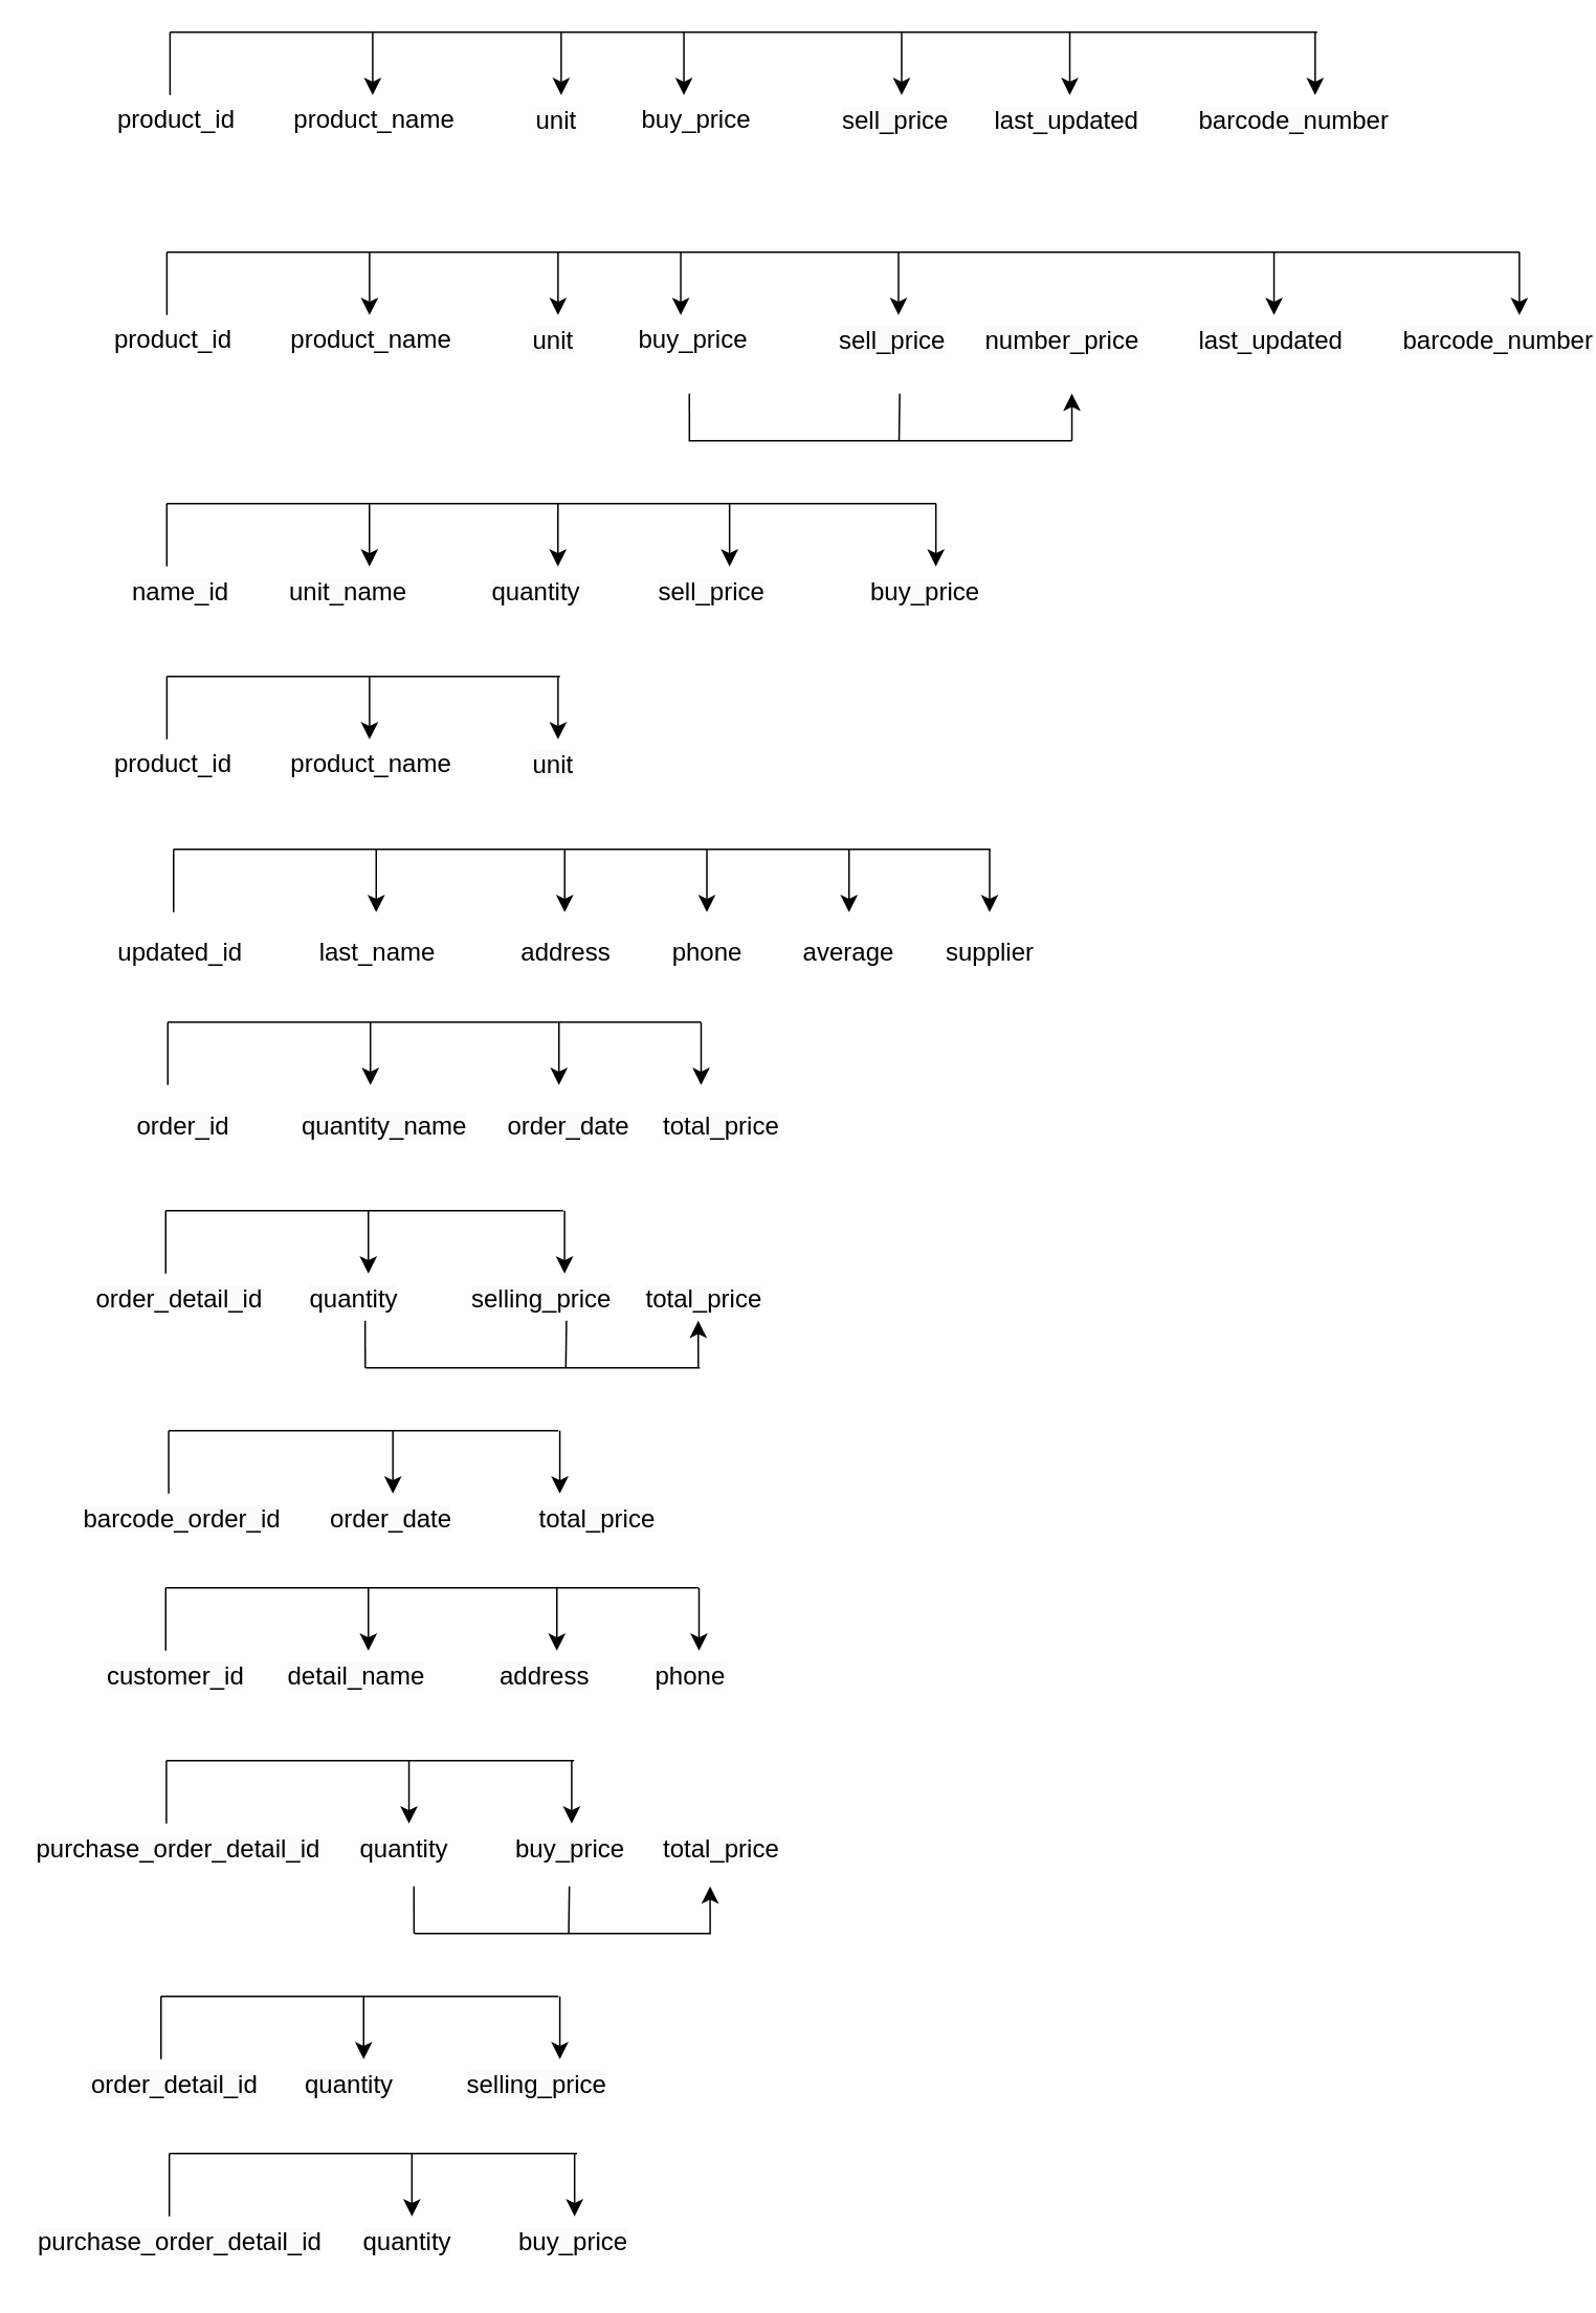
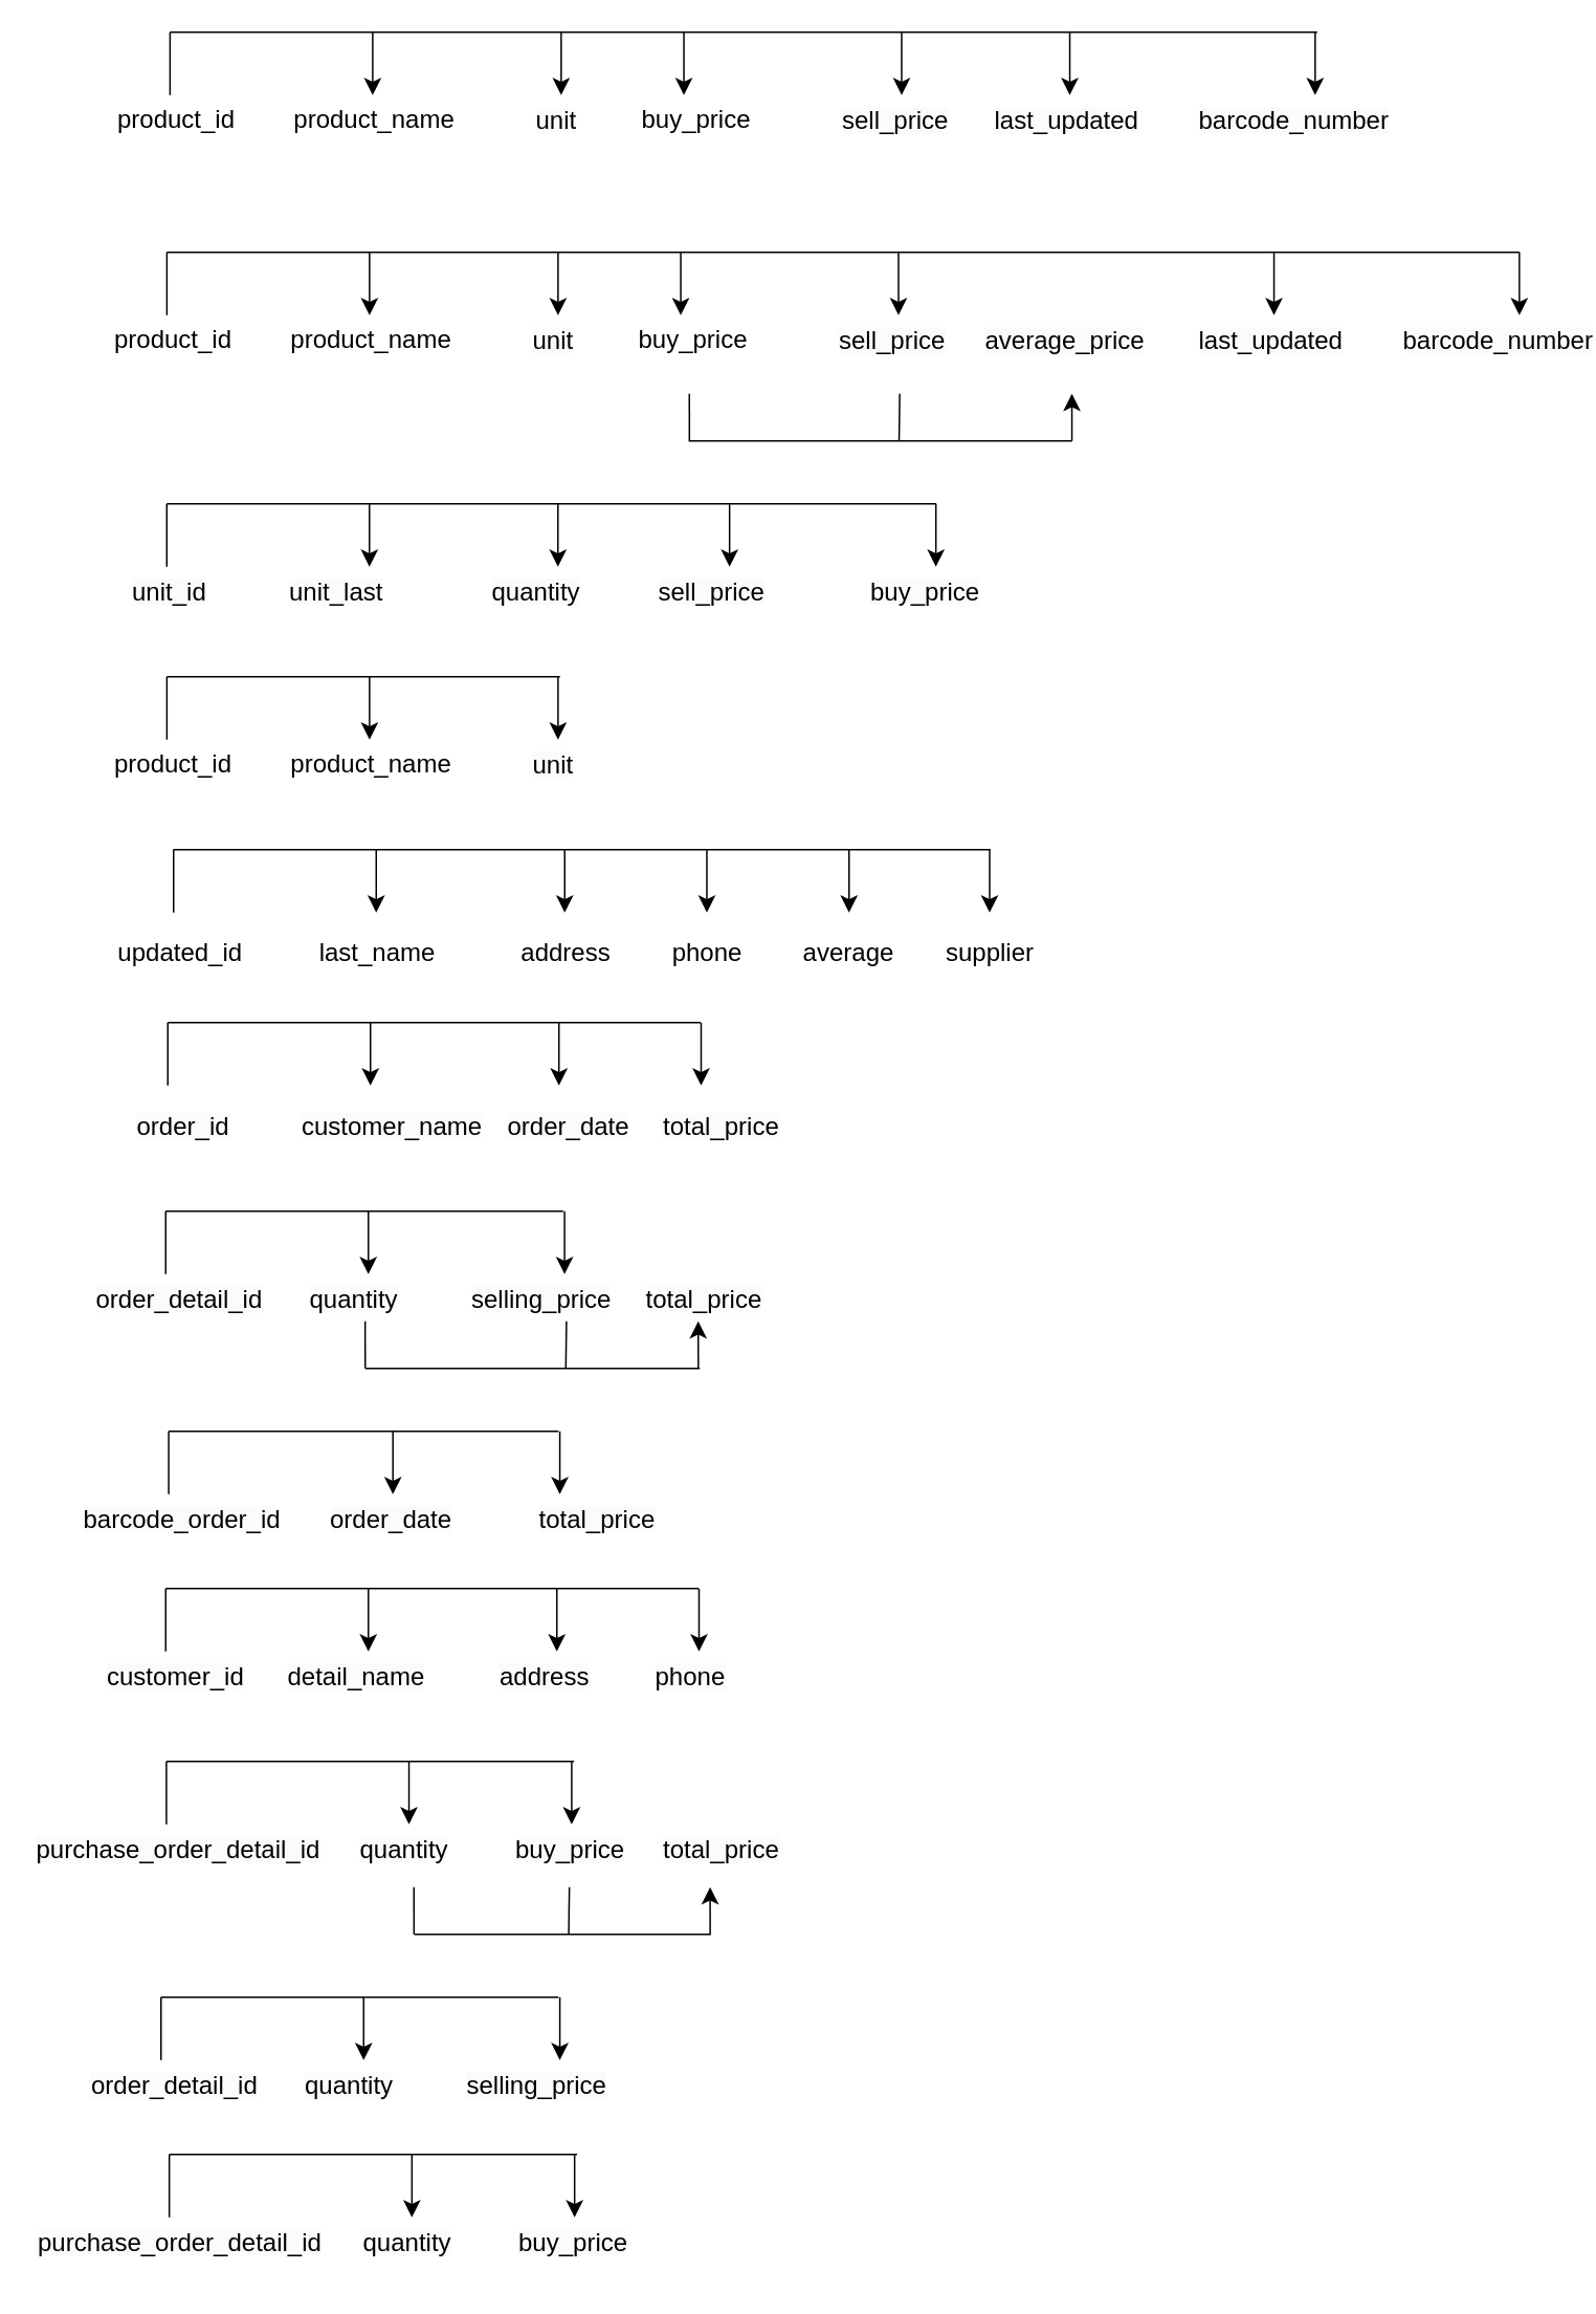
- <mxCell id="91" value="&lt;span style=&quot;color: rgb(0, 0, 0); font-family: Helvetica; font-size: 16px; font-style: normal; font-variant-ligatures: normal; font-variant-caps: normal; font-weight: 400; letter-spacing: normal; orphans: 2; text-align: center; text-indent: 0px; text-transform: none; widows: 2; word-spacing: 0px; -webkit-text-stroke-width: 0px; background-color: rgb(251, 251, 251); text-decoration-thickness: initial; text-decoration-style: initial; text-decoration-color: initial; float: none; display: inline !important;&quot;&gt;number_price&lt;/span&gt;" style="text;whiteSpace=wrap;html=1;fontSize=16;" vertex="1" parent="1"><mxGeometry x="624.73" y="200" width="110" height="40" as="geometry" /></mxCell>
+ <mxCell id="91" value="&lt;span style=&quot;color: rgb(0, 0, 0); font-family: Helvetica; font-size: 16px; font-style: normal; font-variant-ligatures: normal; font-variant-caps: normal; font-weight: 400; letter-spacing: normal; orphans: 2; text-align: center; text-indent: 0px; text-transform: none; widows: 2; word-spacing: 0px; -webkit-text-stroke-width: 0px; background-color: rgb(251, 251, 251); text-decoration-thickness: initial; text-decoration-style: initial; text-decoration-color: initial; float: none; display: inline !important;&quot;&gt;average_price&lt;/span&gt;" style="text;whiteSpace=wrap;html=1;fontSize=16;" vertex="1" parent="1"><mxGeometry x="624.73" y="200" width="110" height="40" as="geometry" /></mxCell>
- <mxCell id="22" value="&lt;span style=&quot;color: rgb(0, 0, 0); font-family: Helvetica; font-size: 16px; font-style: normal; font-variant-ligatures: normal; font-variant-caps: normal; font-weight: 400; letter-spacing: normal; orphans: 2; text-align: center; text-indent: 0px; text-transform: none; widows: 2; word-spacing: 0px; -webkit-text-stroke-width: 0px; background-color: rgb(251, 251, 251); float: none; display: inline !important;&quot;&gt;name_id&lt;/span&gt;" style="text;whiteSpace=wrap;html=1;fontSize=16;" parent="1" vertex="1"><mxGeometry x="82" y="360" width="70" height="40" as="geometry" /></mxCell>
+ <mxCell id="22" value="&lt;span style=&quot;color: rgb(0, 0, 0); font-family: Helvetica; font-size: 16px; font-style: normal; font-variant-ligatures: normal; font-variant-caps: normal; font-weight: 400; letter-spacing: normal; orphans: 2; text-align: center; text-indent: 0px; text-transform: none; widows: 2; word-spacing: 0px; -webkit-text-stroke-width: 0px; background-color: rgb(251, 251, 251); float: none; display: inline !important;&quot;&gt;unit_id&lt;/span&gt;" style="text;whiteSpace=wrap;html=1;fontSize=16;" parent="1" vertex="1"><mxGeometry x="82" y="360" width="70" height="40" as="geometry" /></mxCell>
- <mxCell id="23" value="&lt;span style=&quot;color: rgb(0, 0, 0); font-family: Helvetica; font-size: 16px; font-style: normal; font-variant-ligatures: normal; font-variant-caps: normal; font-weight: 400; letter-spacing: normal; orphans: 2; text-align: center; text-indent: 0px; text-transform: none; widows: 2; word-spacing: 0px; -webkit-text-stroke-width: 0px; background-color: rgb(251, 251, 251); text-decoration-thickness: initial; text-decoration-style: initial; text-decoration-color: initial; float: none; display: inline !important;&quot;&gt;unit_name&lt;/span&gt;" style="text;whiteSpace=wrap;html=1;fontSize=16;" parent="1" vertex="1"><mxGeometry x="182" y="360" width="90" height="40" as="geometry" /></mxCell>
+ <mxCell id="23" value="&lt;span style=&quot;color: rgb(0, 0, 0); font-family: Helvetica; font-size: 16px; font-style: normal; font-variant-ligatures: normal; font-variant-caps: normal; font-weight: 400; letter-spacing: normal; orphans: 2; text-align: center; text-indent: 0px; text-transform: none; widows: 2; word-spacing: 0px; -webkit-text-stroke-width: 0px; background-color: rgb(251, 251, 251); text-decoration-thickness: initial; text-decoration-style: initial; text-decoration-color: initial; float: none; display: inline !important;&quot;&gt;unit_last&lt;/span&gt;" style="text;whiteSpace=wrap;html=1;fontSize=16;" parent="1" vertex="1"><mxGeometry x="182" y="360" width="90" height="40" as="geometry" /></mxCell>
- <mxCell id="34" value="&lt;span style=&quot;color: rgb(0, 0, 0); font-family: Helvetica; font-size: 16px; font-style: normal; font-variant-ligatures: normal; font-variant-caps: normal; font-weight: 400; letter-spacing: normal; orphans: 2; text-align: center; text-indent: 0px; text-transform: none; widows: 2; word-spacing: 0px; -webkit-text-stroke-width: 0px; background-color: rgb(251, 251, 251); float: none; display: inline !important;&quot;&gt;quantity_name&lt;/span&gt;" style="text;whiteSpace=wrap;html=1;fontStyle=0;fontSize=16;" parent="1" vertex="1"><mxGeometry x="190" y="700" width="120" height="40" as="geometry" /></mxCell>
+ <mxCell id="34" value="&lt;span style=&quot;color: rgb(0, 0, 0); font-family: Helvetica; font-size: 16px; font-style: normal; font-variant-ligatures: normal; font-variant-caps: normal; font-weight: 400; letter-spacing: normal; orphans: 2; text-align: center; text-indent: 0px; text-transform: none; widows: 2; word-spacing: 0px; -webkit-text-stroke-width: 0px; background-color: rgb(251, 251, 251); float: none; display: inline !important;&quot;&gt;customer_name&lt;/span&gt;" style="text;whiteSpace=wrap;html=1;fontStyle=0;fontSize=16;" parent="1" vertex="1"><mxGeometry x="190" y="700" width="120" height="40" as="geometry" /></mxCell>
